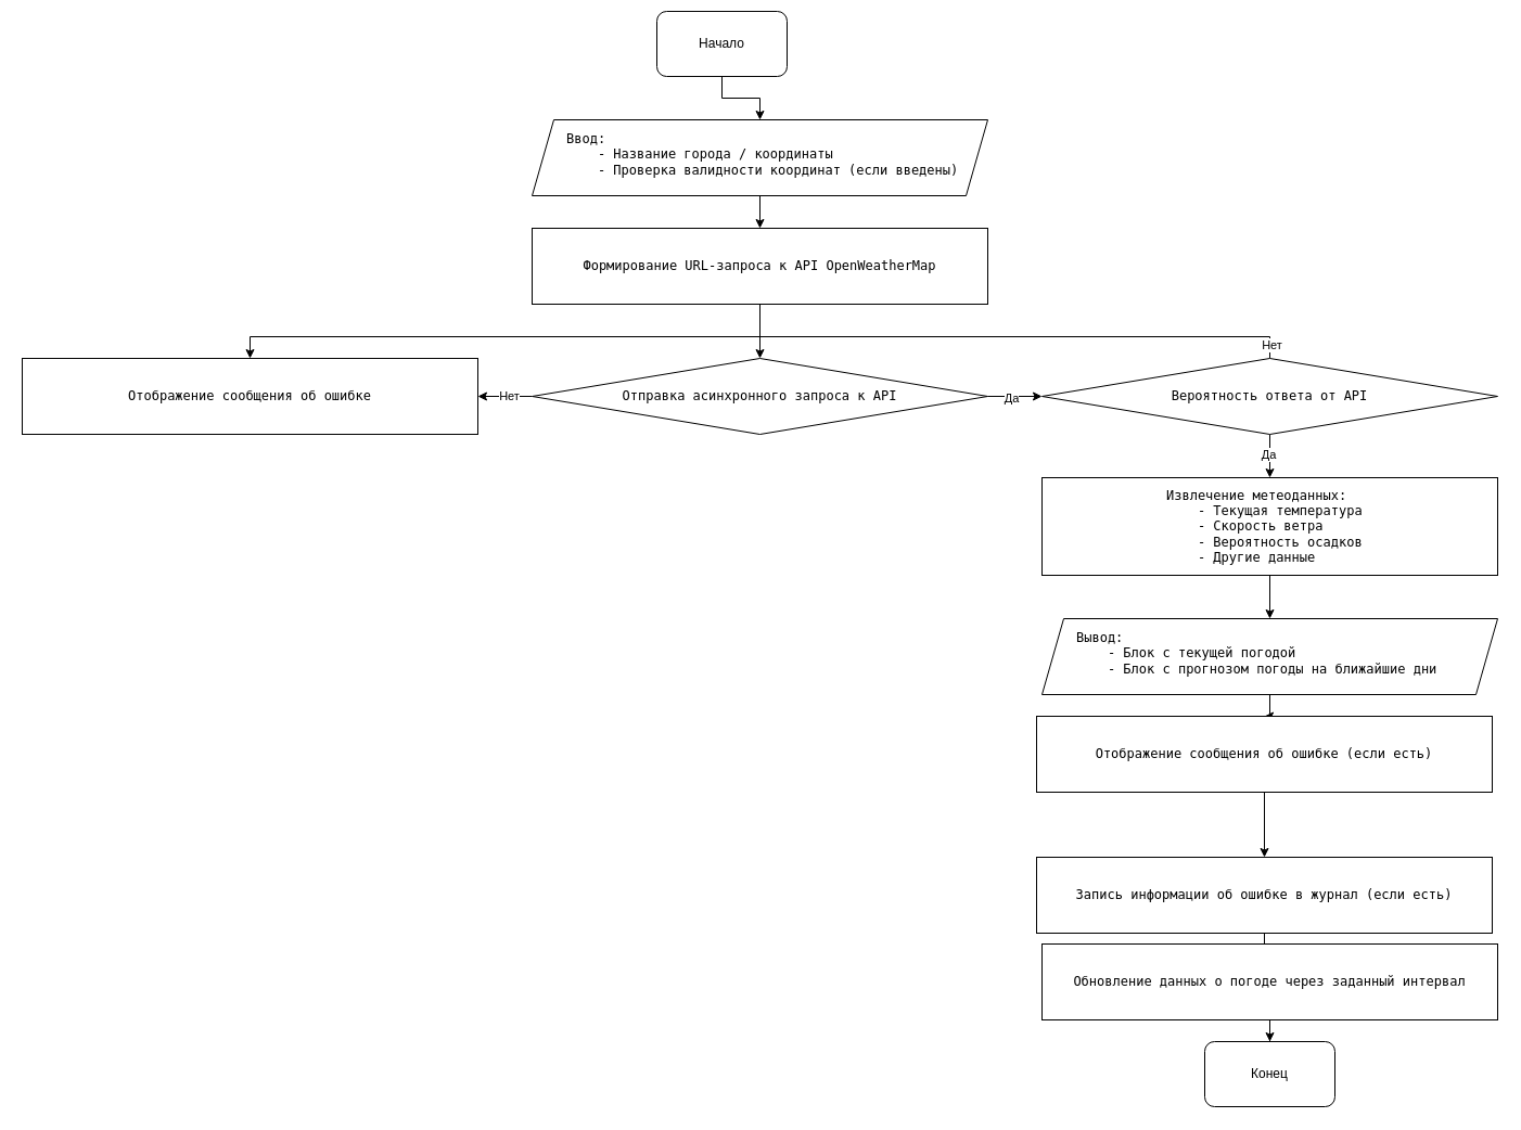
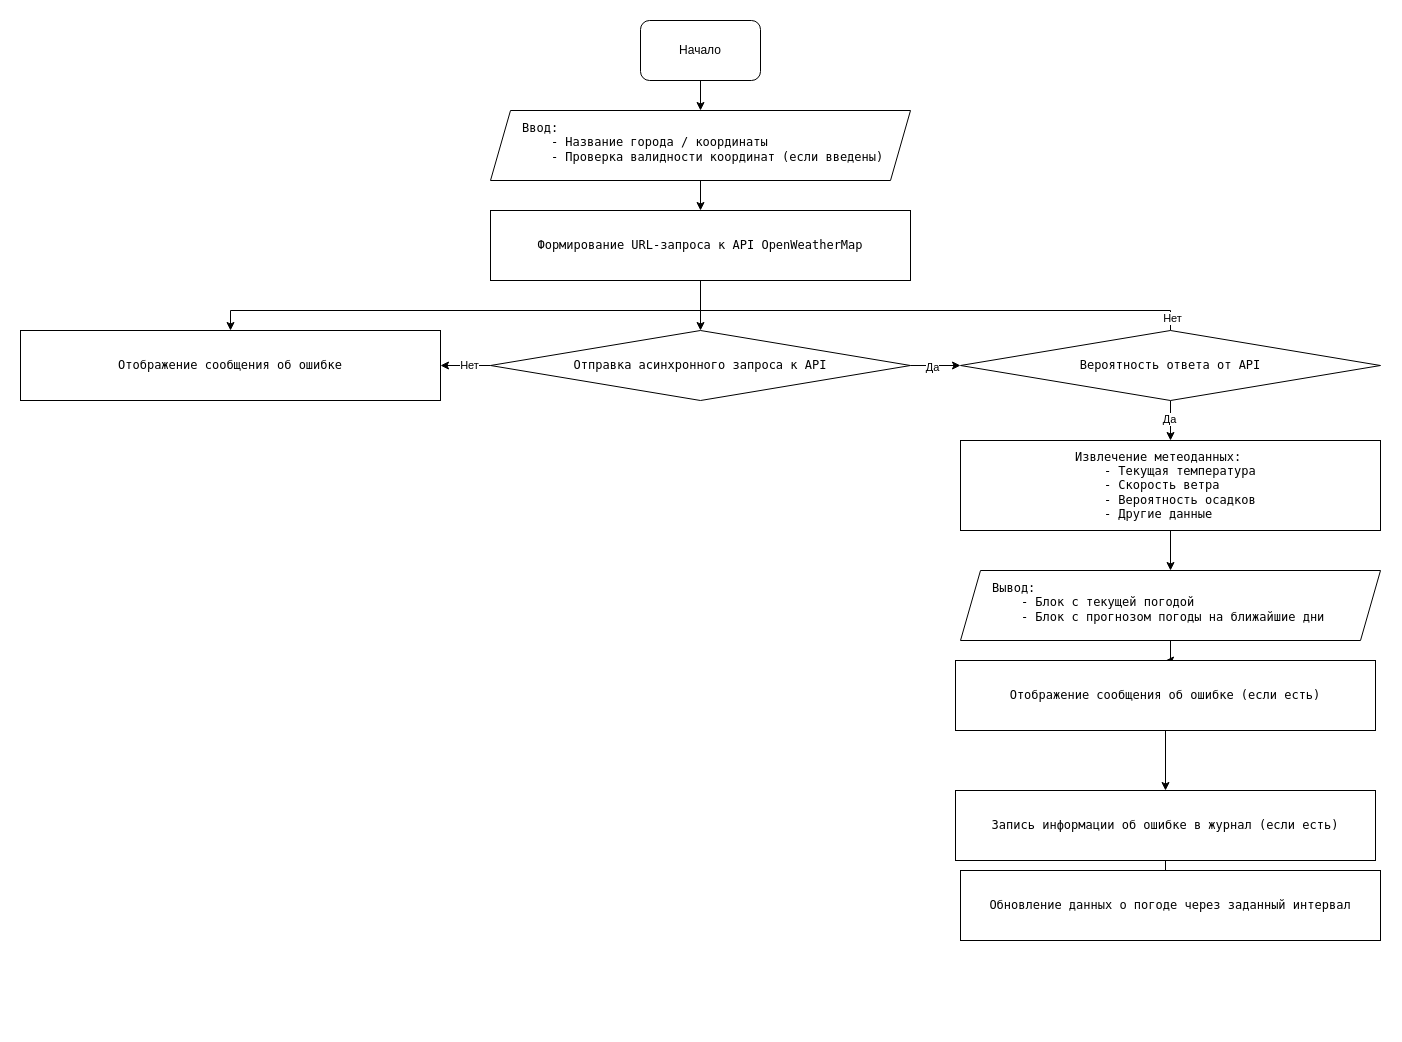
- <mxCell id="3" value="Начало" style="rounded=1;whiteSpace=wrap;html=1;" vertex="1" parent="1"><mxGeometry x="605" y="10" width="120" height="60" as="geometry" /></mxCell>
+ <mxCell id="3" value="Начало" style="rounded=1;whiteSpace=wrap;html=1;" vertex="1" parent="1"><mxGeometry x="640" y="20" width="120" height="60" as="geometry" /></mxCell>
- <mxCell id="30" style="edgeStyle=orthogonalEdgeStyle;rounded=0;orthogonalLoop=1;jettySize=auto;html=1;entryX=0.5;entryY=0;entryDx=0;entryDy=0;" edge="1" parent="1" source="31" target="32"><mxGeometry relative="1" as="geometry"><mxPoint x="1170" y="970" as="targetPoint" /></mxGeometry></mxCell>
- <mxCell id="32" value="Конец" style="rounded=1;whiteSpace=wrap;html=1;" vertex="1" parent="1"><mxGeometry x="1110" y="960" width="120" height="60" as="geometry" /></mxCell>
